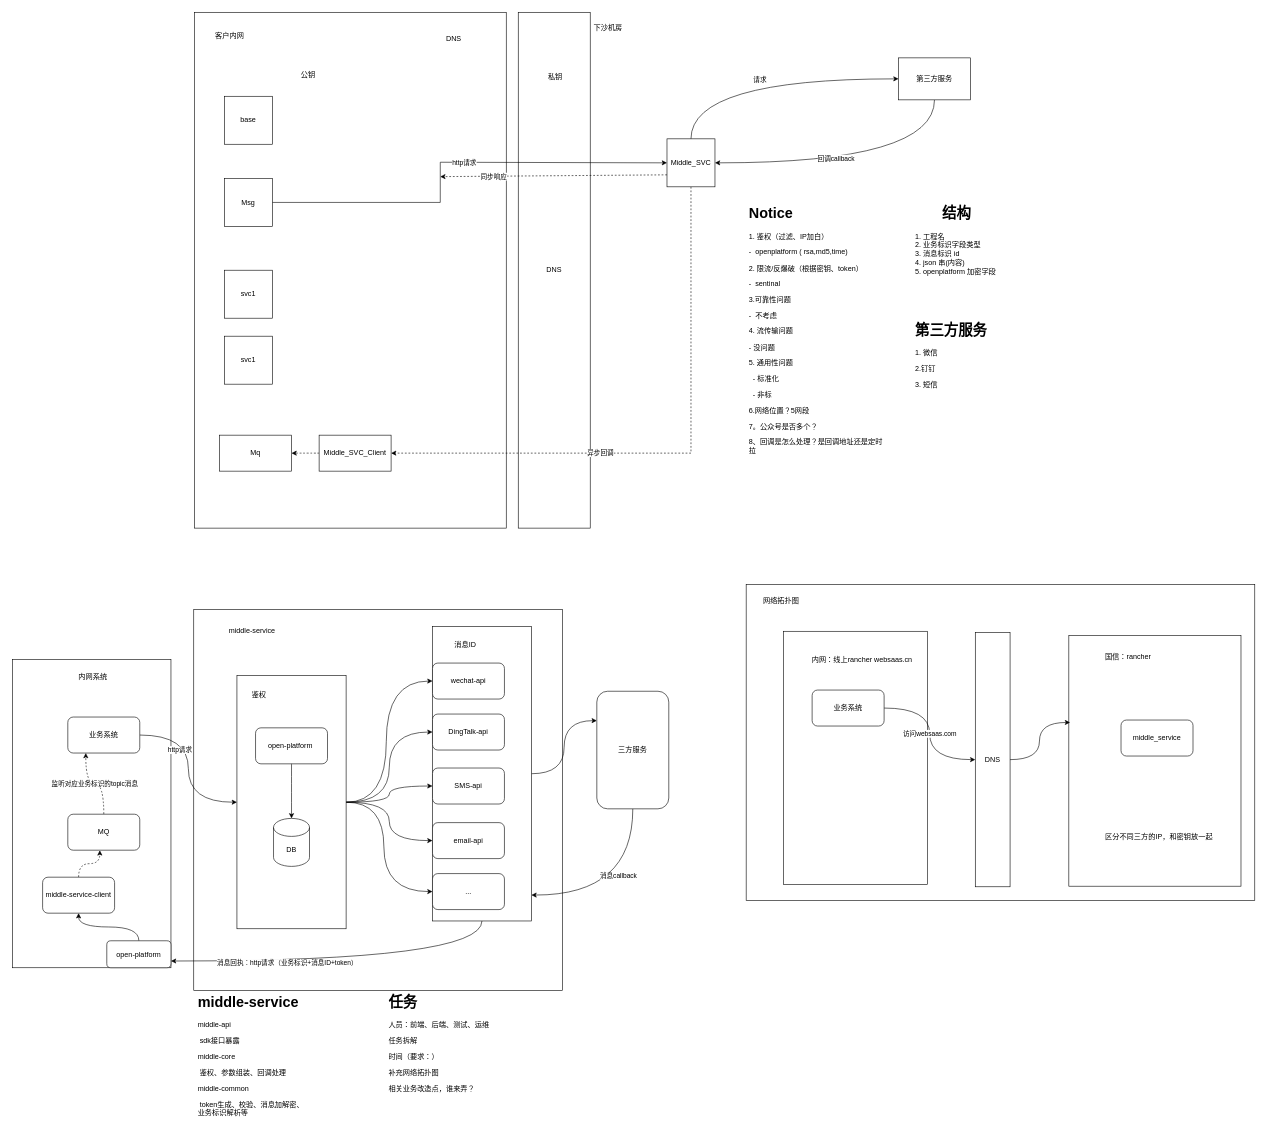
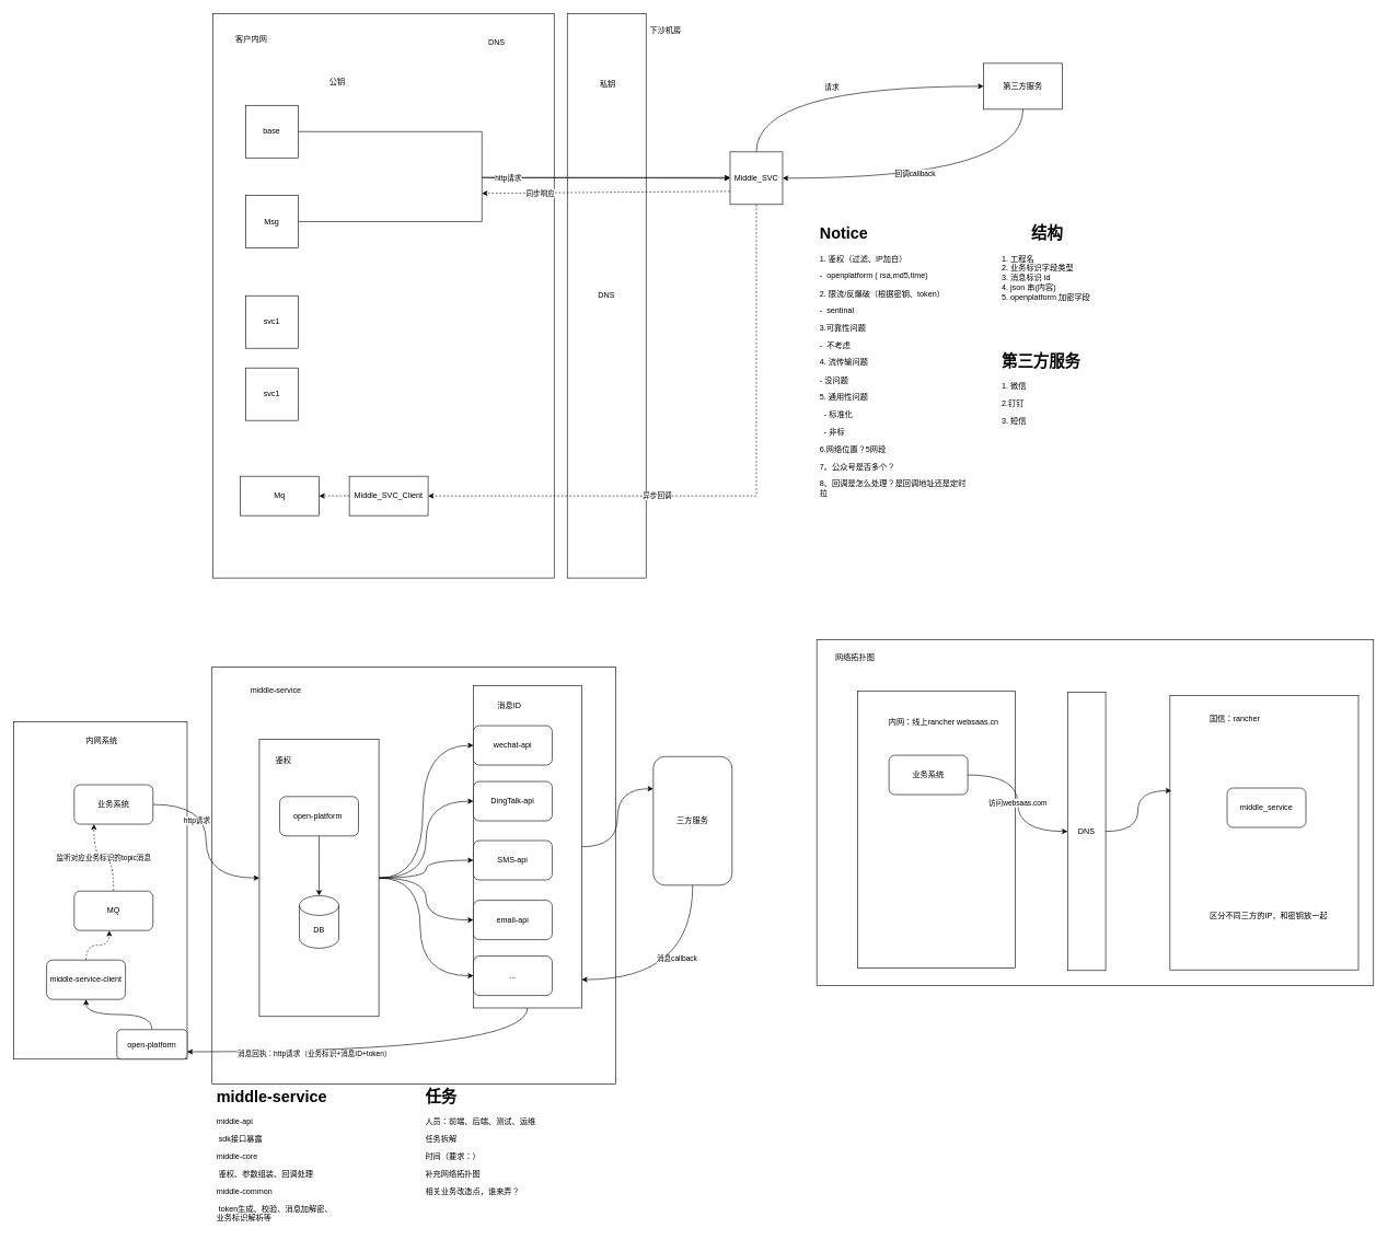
+ <mxCell id="20" style="edgeStyle=orthogonalEdgeStyle;rounded=0;orthogonalLoop=1;jettySize=auto;html=1;exitX=1;exitY=0.5;exitDx=0;exitDy=0;" edge="1" parent="1" source="21" target="28"><mxGeometry relative="1" as="geometry"><Array as="points"><mxPoint x="733" y="200" /><mxPoint x="733" y="270" /></Array></mxGeometry></mxCell>
